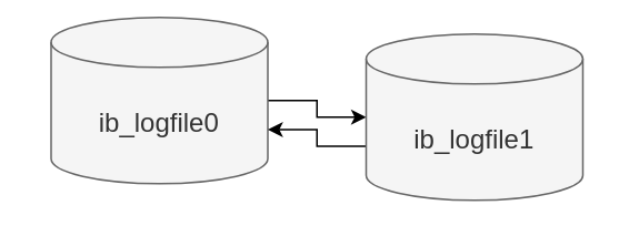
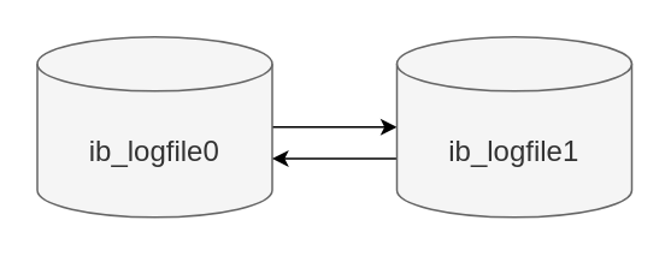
- <mxCell id="3" value="ib_logfile0" style="shape=cylinder3;whiteSpace=wrap;html=1;boundedLbl=1;backgroundOutline=1;size=15;fontSize=16;fillColor=#f5f5f5;fontColor=#333333;strokeColor=#666666;" vertex="1" parent="1"><mxGeometry x="30" y="10" width="130" height="100" as="geometry" /></mxCell>
+ <mxCell id="3" value="ib_logfile0" style="shape=cylinder3;whiteSpace=wrap;html=1;boundedLbl=1;backgroundOutline=1;size=15;fontSize=16;fillColor=#f5f5f5;fontColor=#333333;strokeColor=#666666;" vertex="1" parent="1"><mxGeometry x="20" y="20" width="130" height="100" as="geometry" /></mxCell>
